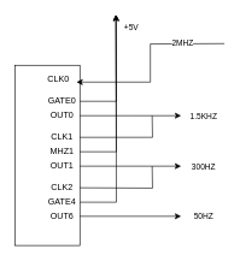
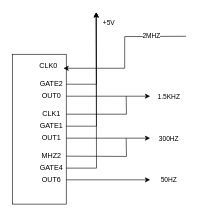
- <mxCell id="6" value="GATE0" style="text;html=1;align=center;verticalAlign=middle;resizable=0;points=[];autosize=1;strokeColor=none;fillColor=none;" vertex="1" parent="1"><mxGeometry x="60" y="130" width="50" height="20" as="geometry" /></mxCell>
+ <mxCell id="6" value="GATE2" style="text;html=1;align=center;verticalAlign=middle;resizable=0;points=[];autosize=1;strokeColor=none;fillColor=none;" vertex="1" parent="1"><mxGeometry x="60" y="130" width="50" height="20" as="geometry" /></mxCell>
- <mxCell id="13" value="MHZ1" style="text;html=1;align=center;verticalAlign=middle;resizable=0;points=[];autosize=1;strokeColor=none;fillColor=none;" vertex="1" parent="1"><mxGeometry x="60" y="200" width="50" height="20" as="geometry" /></mxCell>
+ <mxCell id="13" value="GATE1" style="text;html=1;align=center;verticalAlign=middle;resizable=0;points=[];autosize=1;strokeColor=none;fillColor=none;" vertex="1" parent="1"><mxGeometry x="60" y="200" width="50" height="20" as="geometry" /></mxCell>
- <mxCell id="15" value="CLK2" style="text;html=1;align=center;verticalAlign=middle;resizable=0;points=[];autosize=1;strokeColor=none;fillColor=none;" vertex="1" parent="1"><mxGeometry x="60" y="250" width="50" height="20" as="geometry" /></mxCell>
+ <mxCell id="15" value="MHZ2" style="text;html=1;align=center;verticalAlign=middle;resizable=0;points=[];autosize=1;strokeColor=none;fillColor=none;" vertex="1" parent="1"><mxGeometry x="60" y="250" width="50" height="20" as="geometry" /></mxCell>
